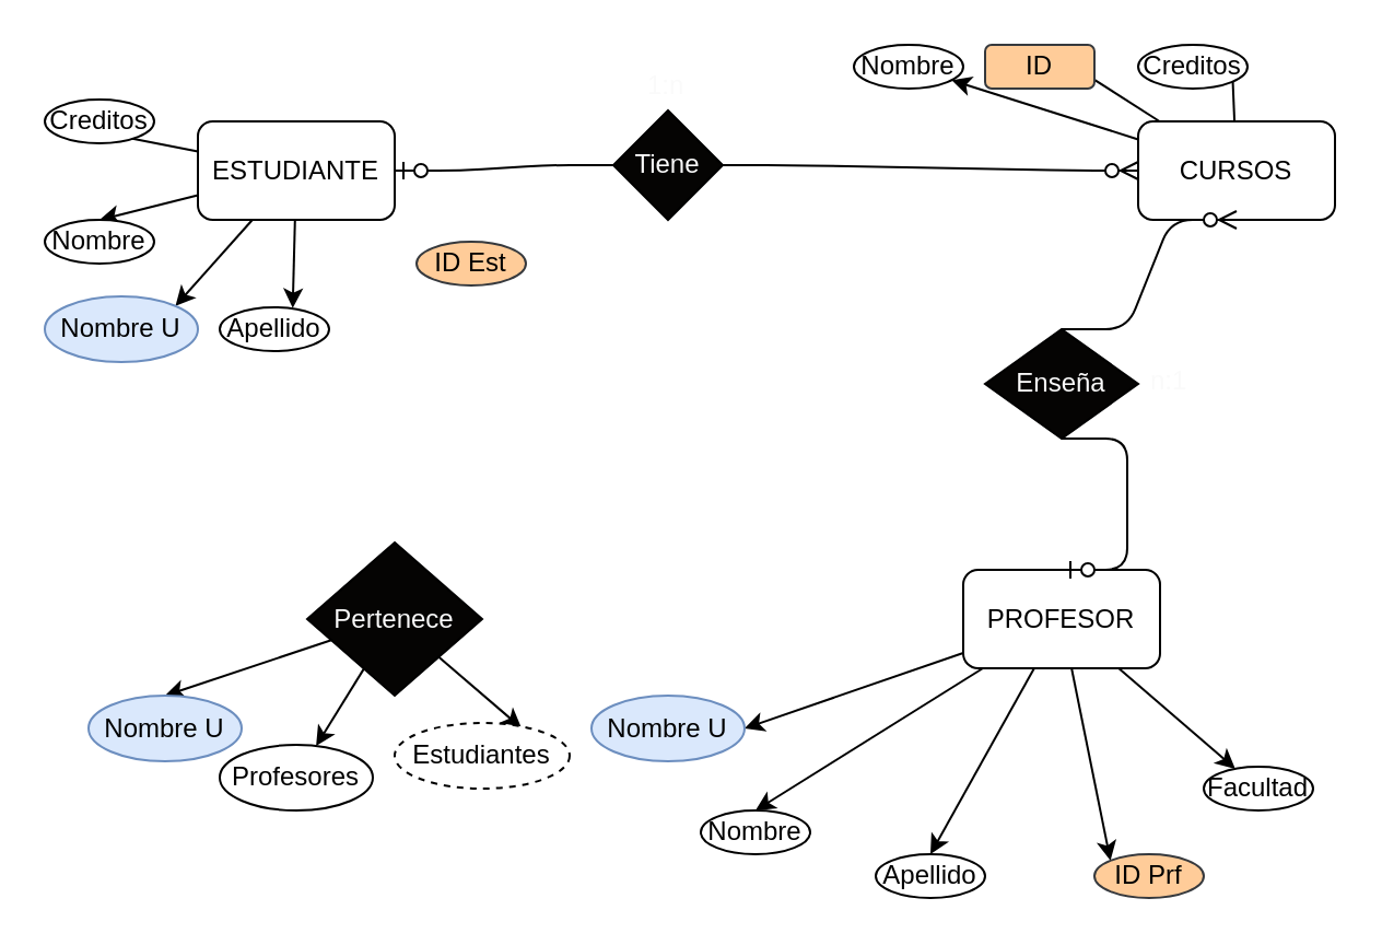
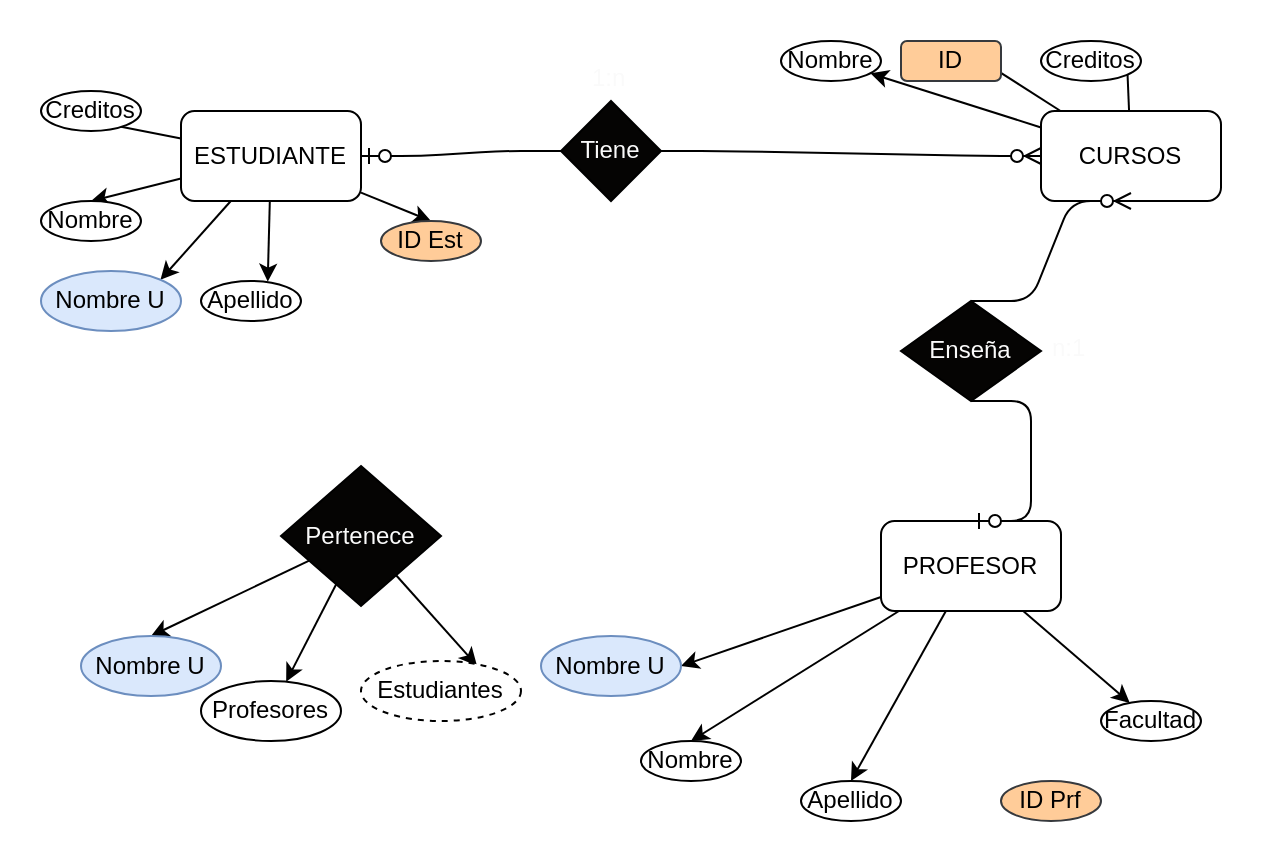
+ <mxCell id="4" style="edgeStyle=none;html=1;entryX=0.5;entryY=0;entryDx=0;entryDy=0;" edge="1" parent="1" source="7" target="20"><mxGeometry relative="1" as="geometry" /></mxCell>
- <mxCell id="40" value="Pertenece" style="rhombus;whiteSpace=wrap;html=1;fontColor=#FAFAFA;fillColor=#050403;" vertex="1" parent="1"><mxGeometry x="140" y="247.5" width="80" height="70" as="geometry" /></mxCell>
+ <mxCell id="40" value="Pertenece" style="rhombus;whiteSpace=wrap;html=1;fontColor=#FAFAFA;fillColor=#050403;" vertex="1" parent="1"><mxGeometry x="140" y="232.5" width="80" height="70" as="geometry" /></mxCell>
- <mxCell id="14" style="edgeStyle=none;html=1;entryX=0;entryY=0;entryDx=0;entryDy=0;" edge="1" parent="1" source="17" target="28"><mxGeometry relative="1" as="geometry" /></mxCell>
